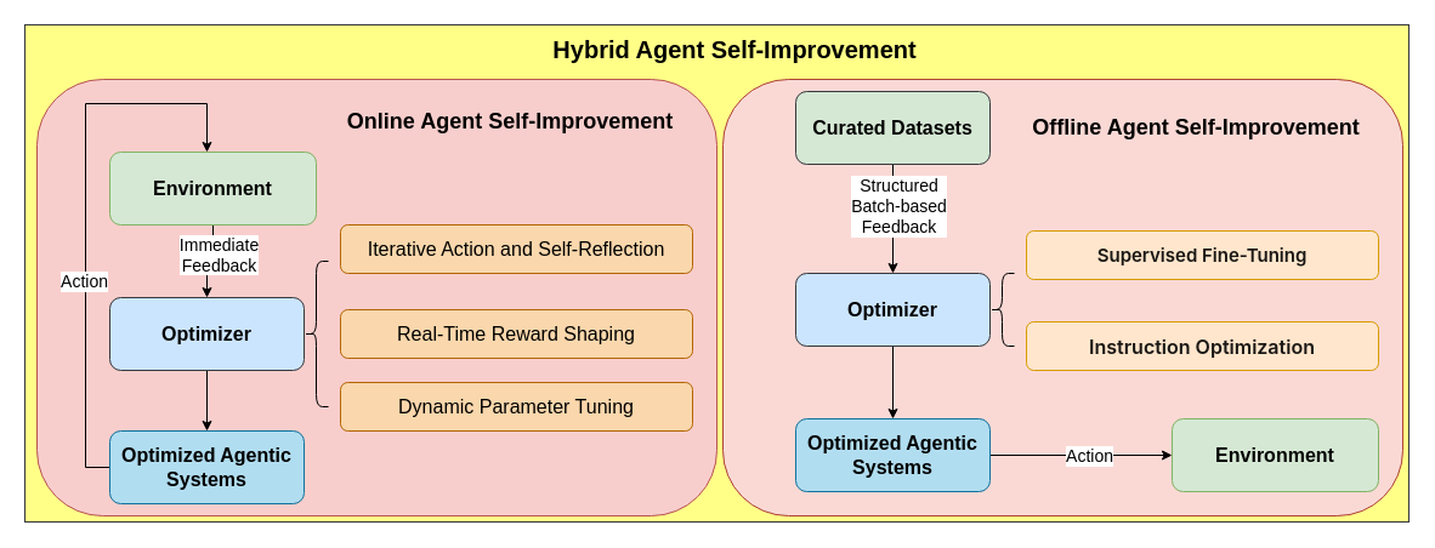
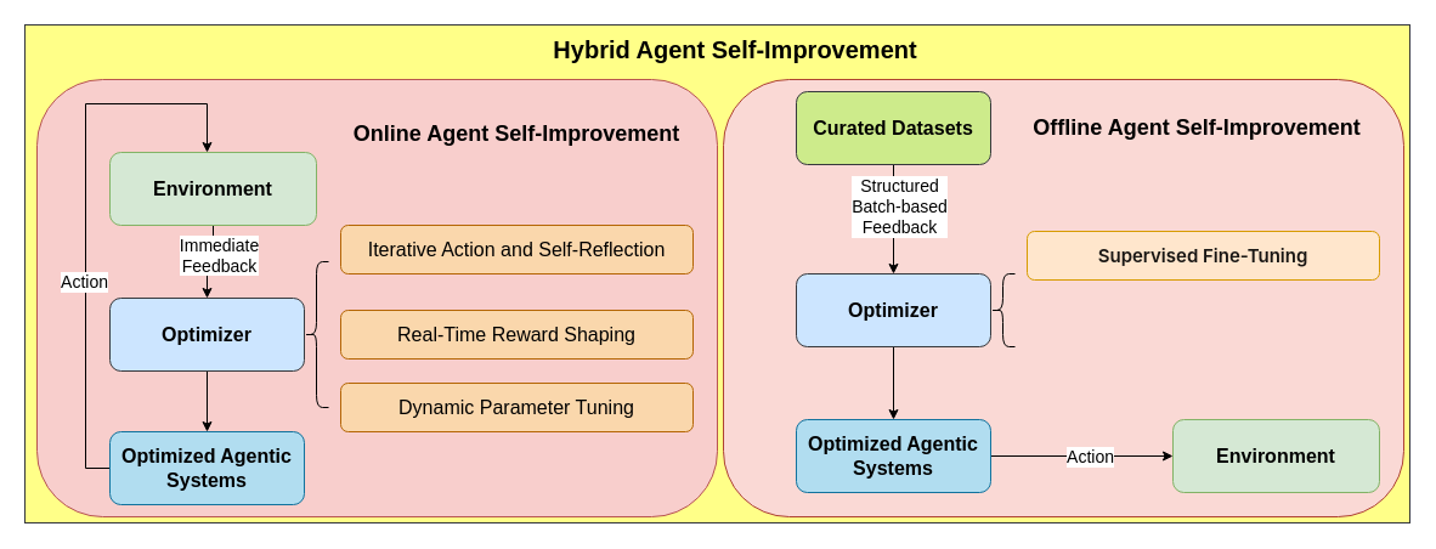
- <mxCell id="29" value="&lt;font style=&quot;font-size: 18px;&quot;&gt;&lt;b&gt;Online Agent Self-Improvement&lt;/b&gt;&lt;/font&gt;" style="text;html=1;align=center;verticalAlign=middle;whiteSpace=wrap;rounded=0;" vertex="1" parent="1"><mxGeometry x="255" y="85" width="330" height="30" as="geometry" /></mxCell>
+ <mxCell id="29" value="&lt;font style=&quot;font-size: 18px;&quot;&gt;&lt;b&gt;Online Agent Self-Improvement&lt;/b&gt;&lt;/font&gt;" style="text;html=1;align=center;verticalAlign=middle;whiteSpace=wrap;rounded=0;" vertex="1" parent="1"><mxGeometry x="260" y="95" width="330" height="30" as="geometry" /></mxCell>
- <mxCell id="19" value="&lt;font style=&quot;font-size: 16px;&quot;&gt;&lt;b&gt;Curated Datasets&lt;/b&gt;&lt;/font&gt;" style="rounded=1;whiteSpace=wrap;html=1;fillColor=#d5e8d4;strokeColor=#36393d;" vertex="1" parent="1"><mxGeometry x="655" y="75" width="160" height="60" as="geometry" /></mxCell>
+ <mxCell id="19" value="&lt;font style=&quot;font-size: 16px;&quot;&gt;&lt;b&gt;Curated Datasets&lt;/b&gt;&lt;/font&gt;" style="rounded=1;whiteSpace=wrap;html=1;fillColor=#cdeb8b;strokeColor=#36393d;" vertex="1" parent="1"><mxGeometry x="655" y="75" width="160" height="60" as="geometry" /></mxCell>
- <mxCell id="27" value="&lt;p style=&quot;margin: 0px; font-variant-numeric: normal; font-variant-east-asian: normal; font-variant-alternates: normal; font-size-adjust: none; font-kerning: auto; font-optical-sizing: auto; font-feature-settings: normal; font-variation-settings: normal; font-variant-position: normal; font-variant-emoji: normal; font-stretch: normal; line-height: normal; text-align: start;&quot; class=&quot;p1&quot;&gt;&lt;span style=&quot;margin: 0px; padding: 0px; border: 0px; font-weight: 600; line-height: inherit; font-family: &amp;quot;PingFang SC&amp;quot;, -apple-system, BlinkMacSystemFont, &amp;quot;Segoe UI&amp;quot;, Roboto, Ubuntu, &amp;quot;Helvetica Neue&amp;quot;, Helvetica, Arial, &amp;quot;Hiragino Sans GB&amp;quot;, &amp;quot;Microsoft YaHei UI&amp;quot;, &amp;quot;Microsoft YaHei&amp;quot;, &amp;quot;Source Han Sans CN&amp;quot;, sans-serif; font-size-adjust: inherit; font-kerning: inherit; font-variant-alternates: inherit; font-variant-ligatures: inherit; font-variant-numeric: inherit; font-variant-east-asian: inherit; font-variant-position: inherit; font-variant-emoji: inherit; font-feature-settings: inherit; font-optical-sizing: inherit; font-variation-settings: inherit; vertical-align: baseline; caret-color: rgba(0, 0, 0, 0.9); color: rgba(0, 0, 0, 0.9);&quot;&gt;&lt;font style=&quot;font-size: 16px;&quot;&gt;Instruction Optimization&lt;/font&gt;&lt;/span&gt;&lt;/p&gt;" style="rounded=1;whiteSpace=wrap;html=1;fillColor=#ffe6cc;strokeColor=#d79b00;" vertex="1" parent="1"><mxGeometry x="845" y="265" width="290" height="40" as="geometry" /></mxCell>
